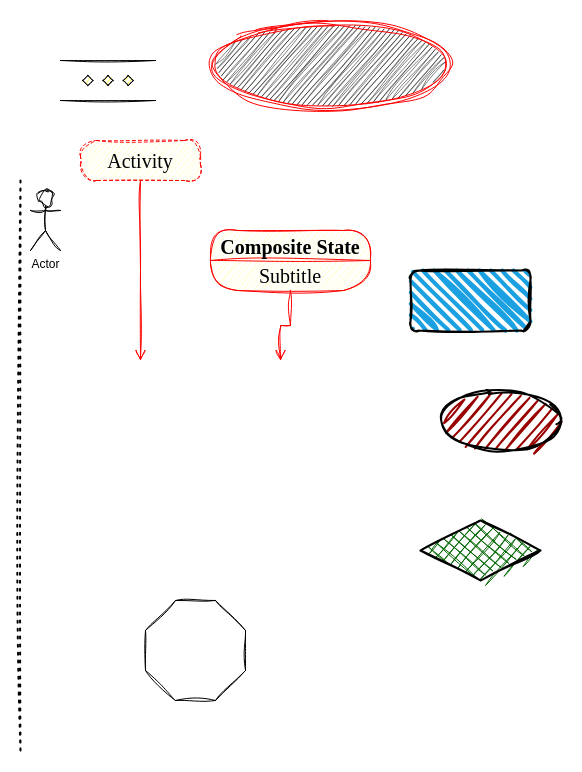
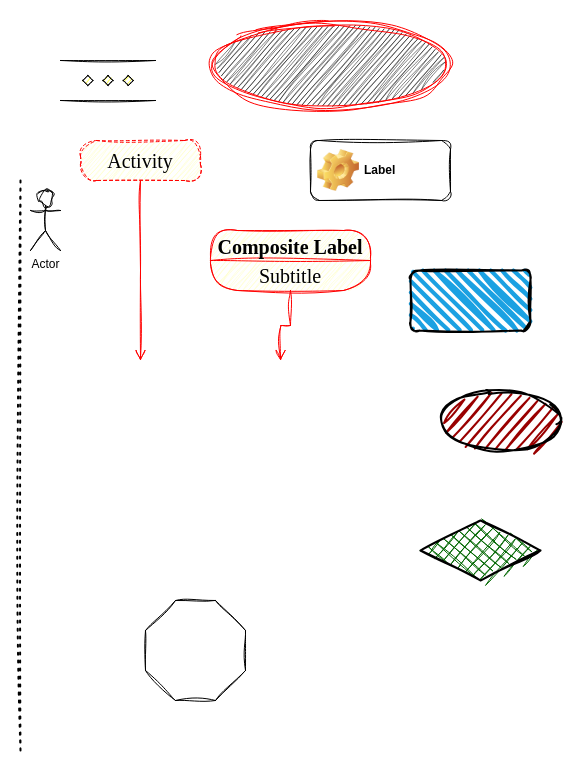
+ <mxCell id="4" value="Label" style="label;whiteSpace=wrap;html=1;image=img/clipart/Gear_128x128.png;sketch=1;curveFitting=1;jiggle=2;" vertex="1" parent="1"><mxGeometry x="310" y="140" width="140" height="60" as="geometry" /></mxCell>
- <mxCell id="13" value="Composite State" style="swimlane;fontStyle=1;align=center;verticalAlign=middle;childLayout=stackLayout;horizontal=1;startSize=30;horizontalStack=0;resizeParent=0;resizeLast=1;container=0;fontColor=#000000;collapsible=0;rounded=1;arcSize=30;strokeColor=#ff0000;fillColor=#ffffc0;swimlaneFillColor=#ffffc0;dropTarget=0;sketch=1;hachureGap=4;jiggle=2;curveFitting=1;fontFamily=Architects Daughter;fontSource=https%3A%2F%2Ffonts.googleapis.com%2Fcss%3Ffamily%3DArchitects%2BDaughter;fontSize=20;" vertex="1" parent="1"><mxGeometry x="210" y="230" width="160" height="60" as="geometry" /></mxCell>
+ <mxCell id="13" value="Composite Label" style="swimlane;fontStyle=1;align=center;verticalAlign=middle;childLayout=stackLayout;horizontal=1;startSize=30;horizontalStack=0;resizeParent=0;resizeLast=1;container=0;fontColor=#000000;collapsible=0;rounded=1;arcSize=30;strokeColor=#ff0000;fillColor=#ffffc0;swimlaneFillColor=#ffffc0;dropTarget=0;sketch=1;hachureGap=4;jiggle=2;curveFitting=1;fontFamily=Architects Daughter;fontSource=https%3A%2F%2Ffonts.googleapis.com%2Fcss%3Ffamily%3DArchitects%2BDaughter;fontSize=20;" vertex="1" parent="1"><mxGeometry x="210" y="230" width="160" height="60" as="geometry" /></mxCell>
